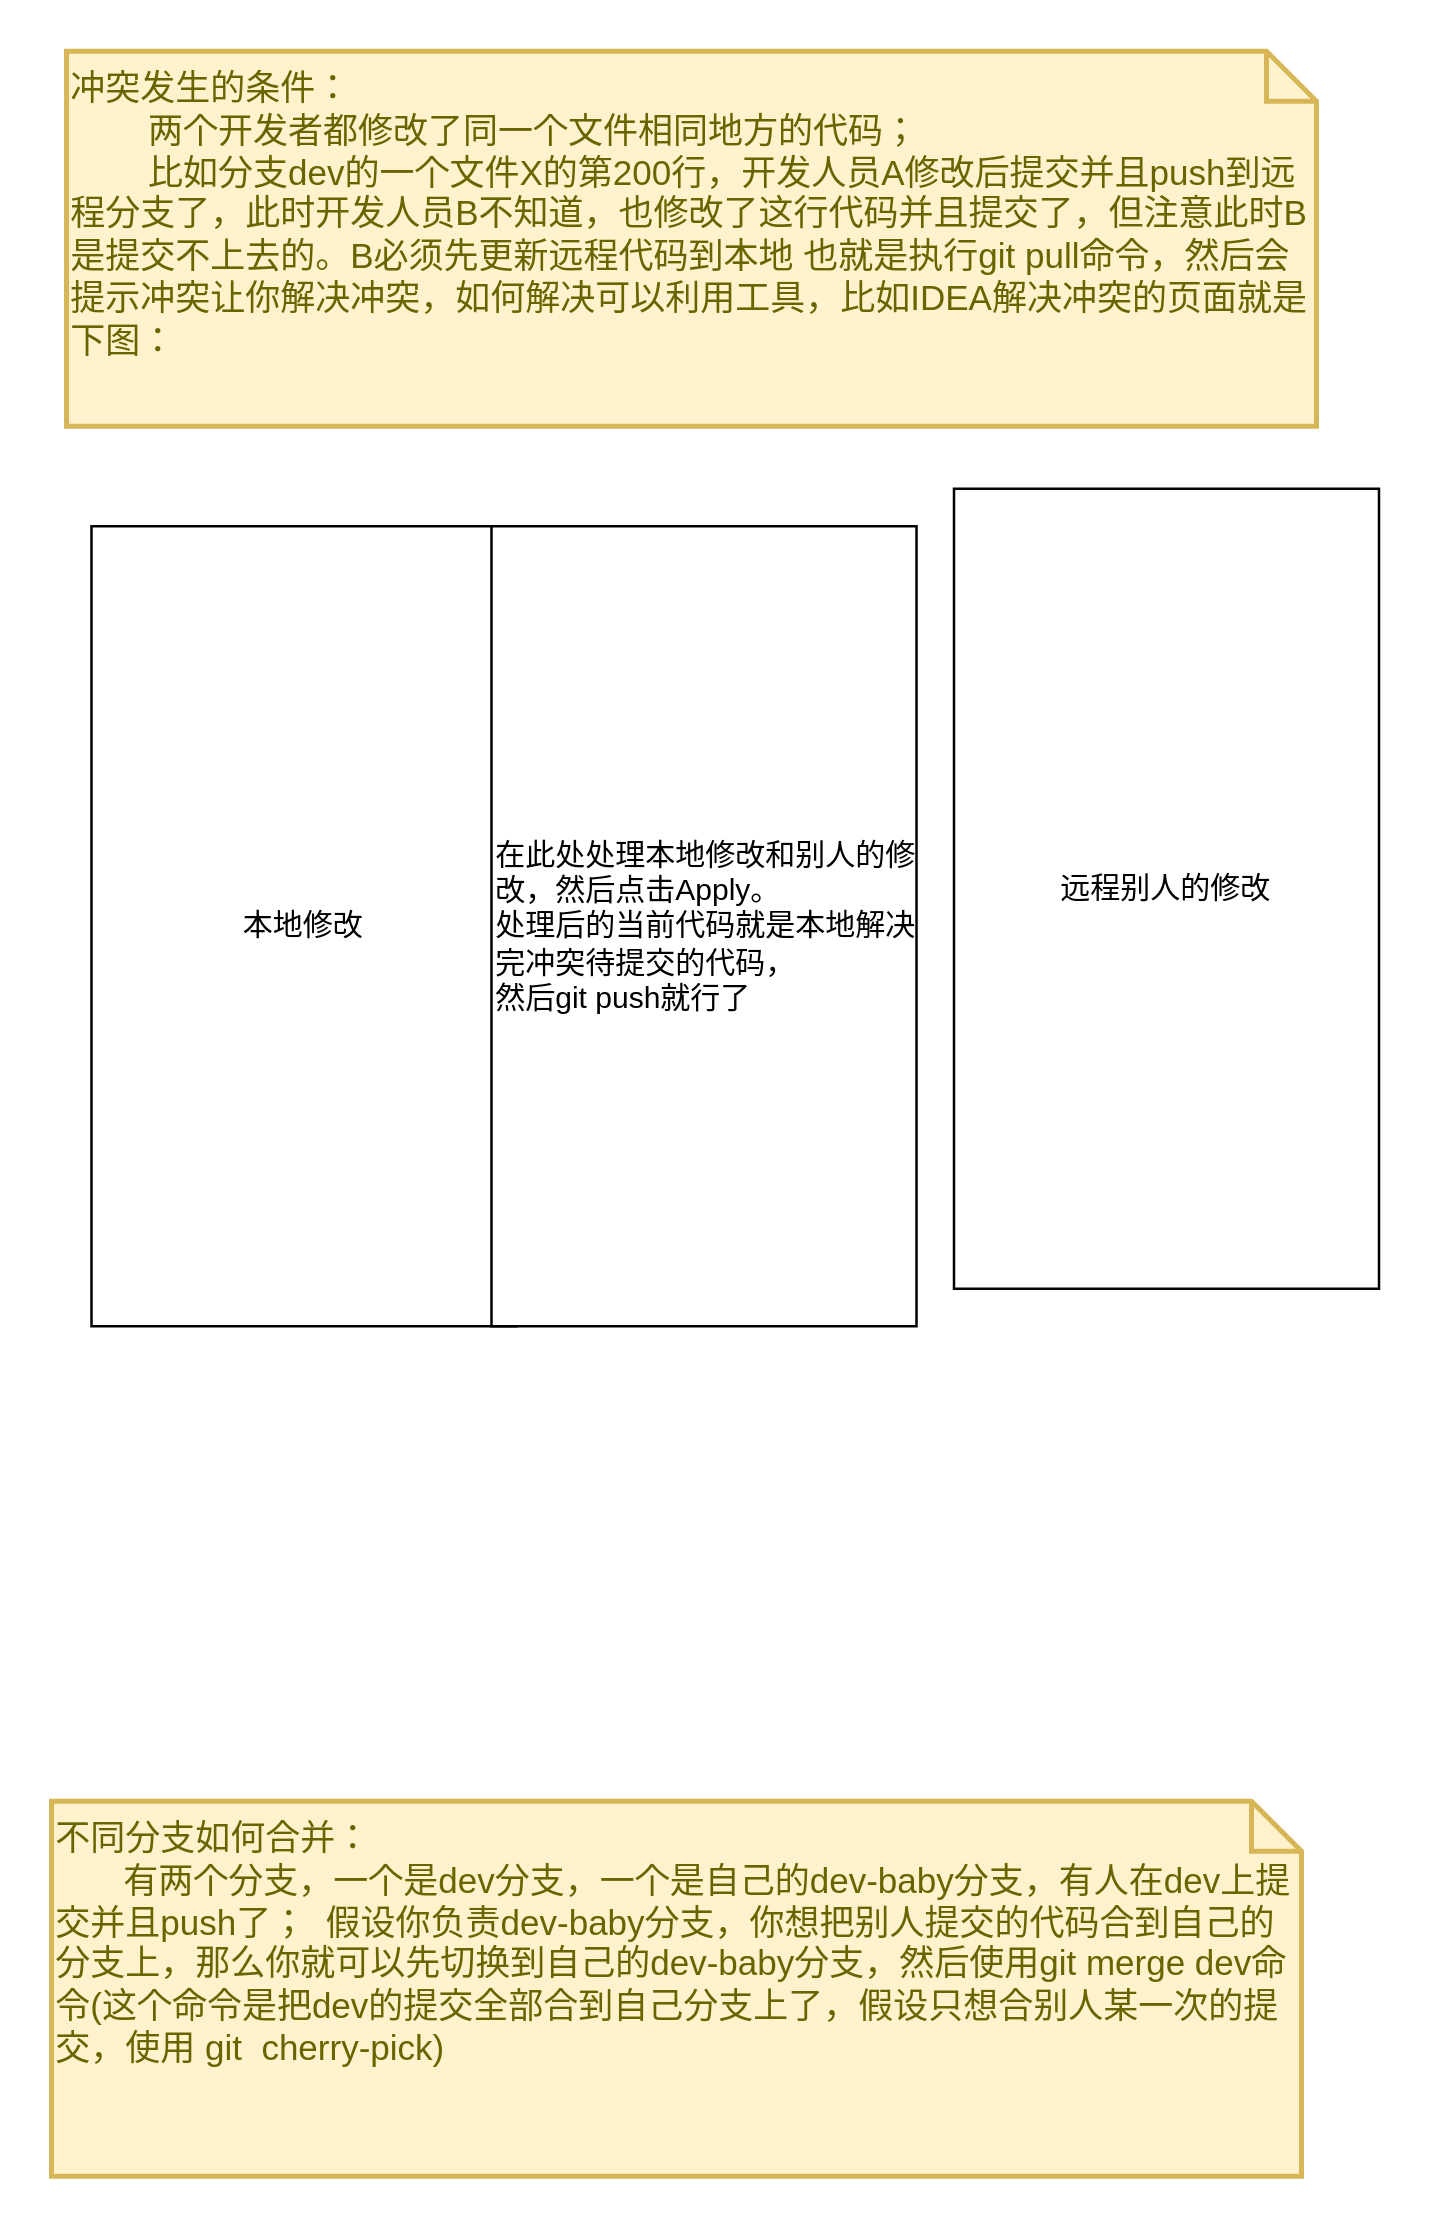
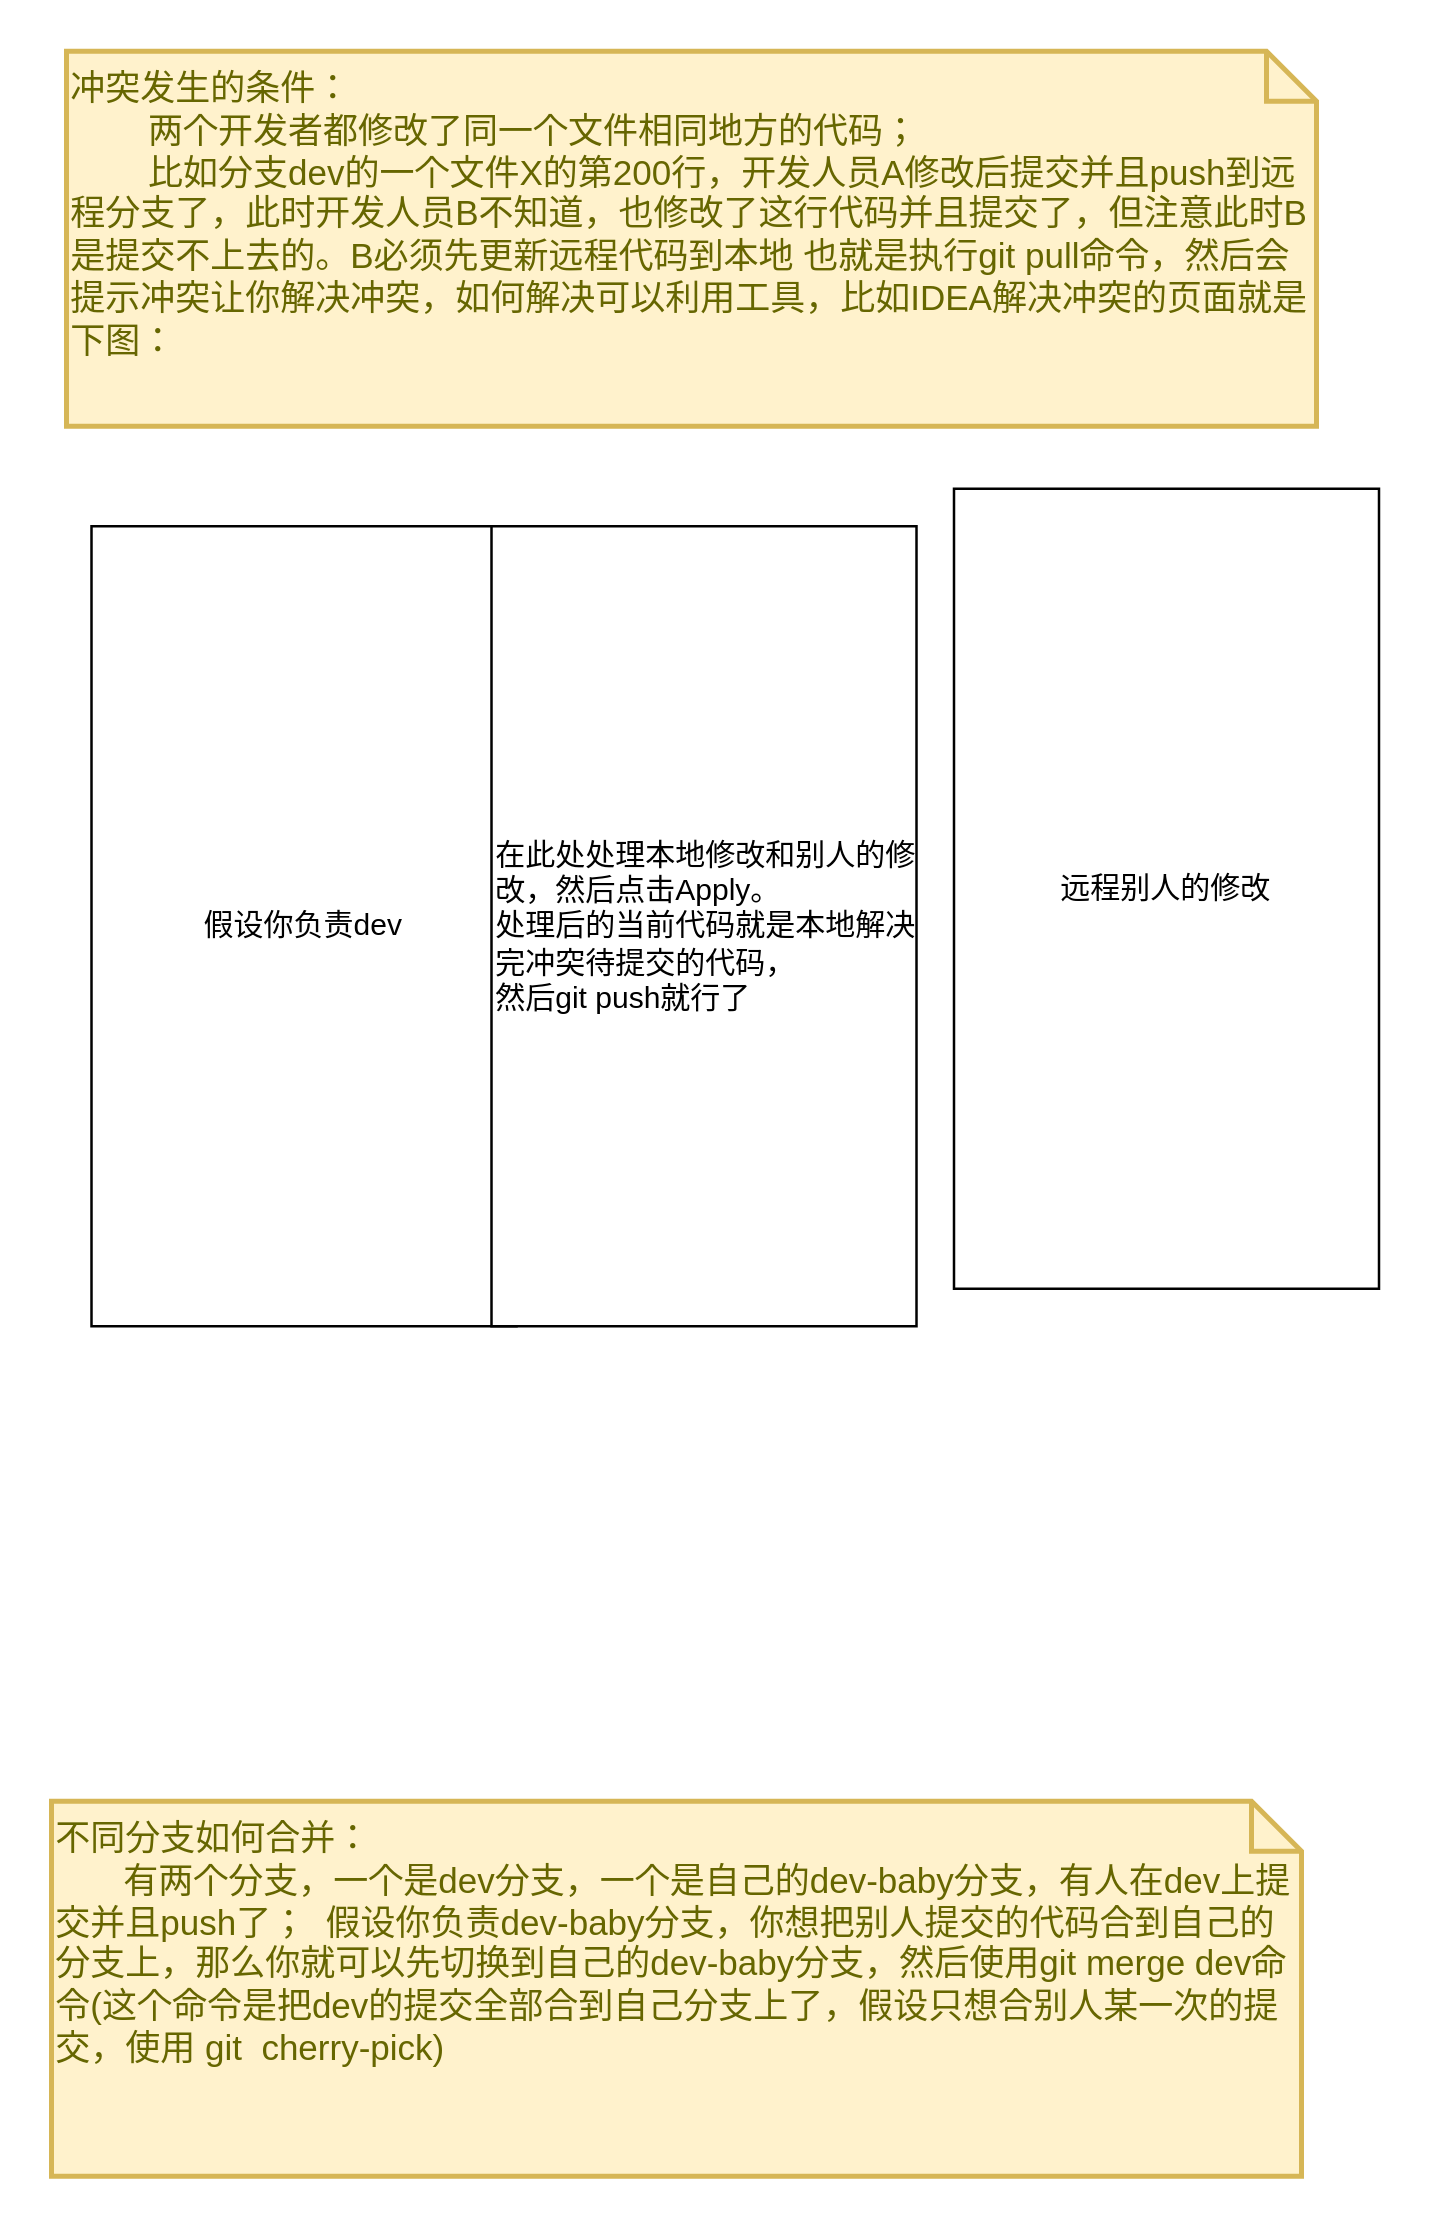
- <mxCell id="2" value="本地修改" style="rounded=0;whiteSpace=wrap;html=1;" parent="1" vertex="1"><mxGeometry x="36" y="210" width="170" height="320" as="geometry" /></mxCell>
+ <mxCell id="2" value="假设你负责dev" style="rounded=0;whiteSpace=wrap;html=1;" parent="1" vertex="1"><mxGeometry x="36" y="210" width="170" height="320" as="geometry" /></mxCell>
